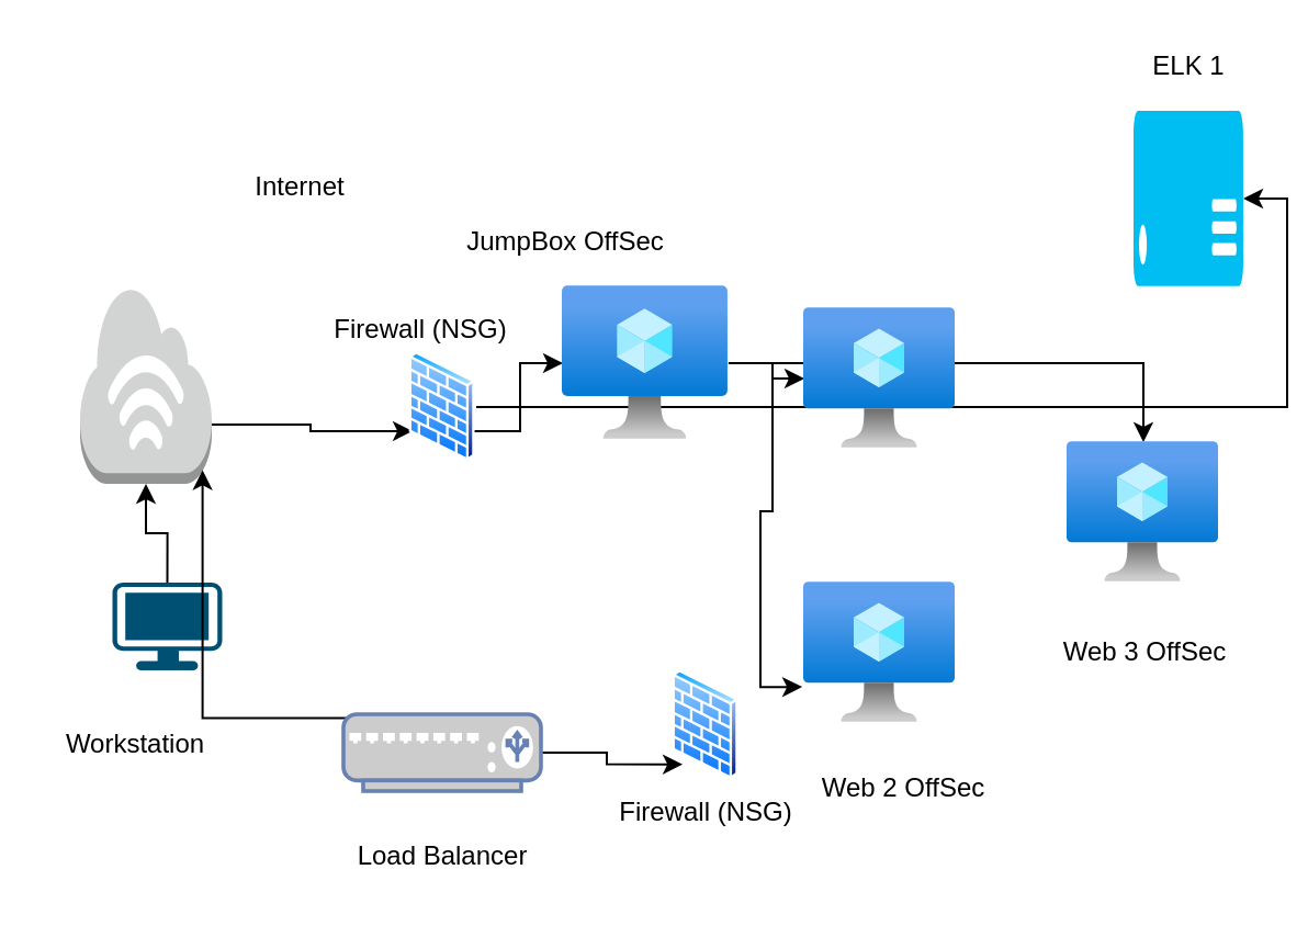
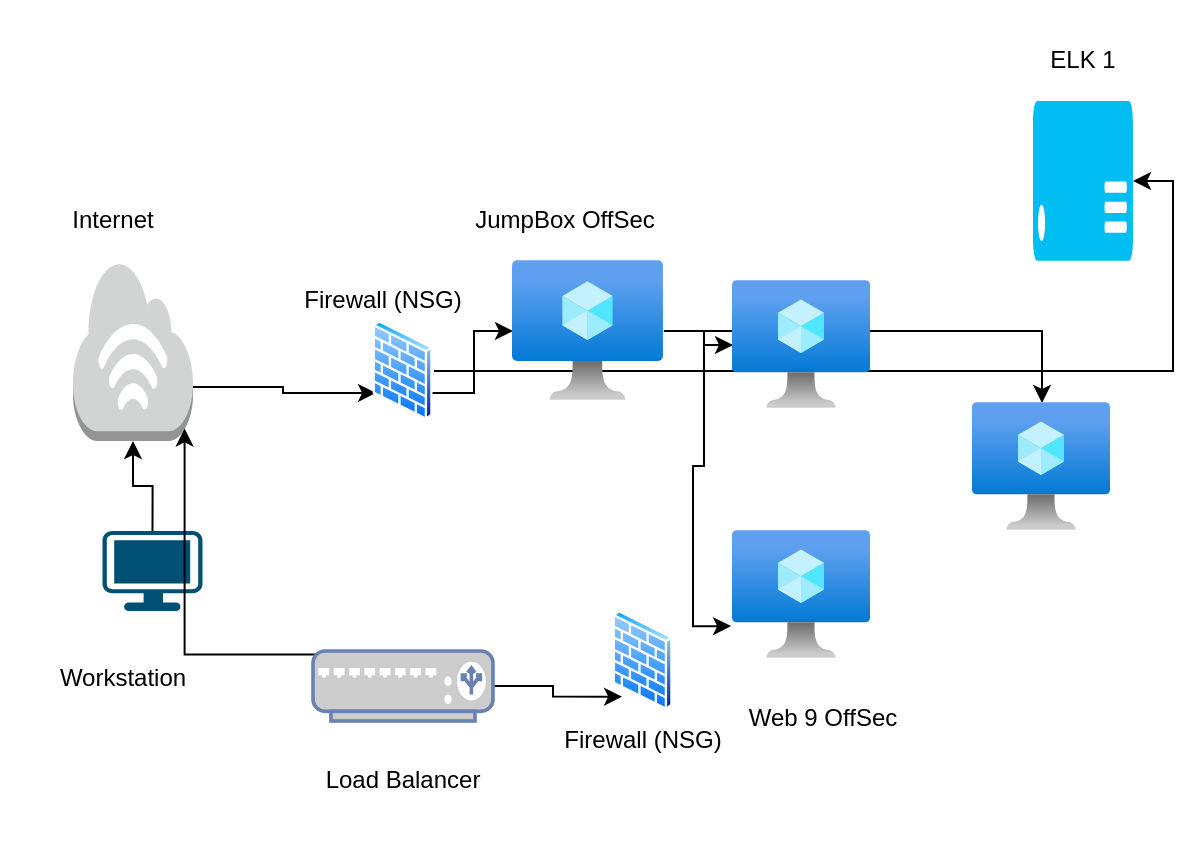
- <mxCell id="21" value="Internet" style="text;html=1;resizable=0;autosize=1;align=center;verticalAlign=middle;points=[];fillColor=none;strokeColor=none;rounded=0;" vertex="1" parent="1"><mxGeometry x="106" y="75" width="60" height="20" as="geometry" /></mxCell>
+ <mxCell id="21" value="Internet" style="text;html=1;resizable=0;autosize=1;align=center;verticalAlign=middle;points=[];fillColor=none;strokeColor=none;rounded=0;" vertex="1" parent="1"><mxGeometry x="26" y="100" width="60" height="20" as="geometry" /></mxCell>
- <mxCell id="26" value="JumpBox OffSec" style="text;html=1;resizable=0;autosize=1;align=center;verticalAlign=middle;points=[];fillColor=none;strokeColor=none;rounded=0;" vertex="1" parent="1"><mxGeometry x="201.5" y="100" width="110" height="20" as="geometry" /></mxCell>
+ <mxCell id="26" value="JumpBox OffSec" style="text;html=1;resizable=0;autosize=1;align=center;verticalAlign=middle;points=[];fillColor=none;strokeColor=none;rounded=0;" vertex="1" parent="1"><mxGeometry x="226.5" y="100" width="110" height="20" as="geometry" /></mxCell>
- <mxCell id="28" value="Web 3 OffSec" style="text;html=1;resizable=0;autosize=1;align=center;verticalAlign=middle;points=[];fillColor=none;strokeColor=none;rounded=0;" vertex="1" parent="1"><mxGeometry x="476" y="287" width="90" height="20" as="geometry" /></mxCell>
- <mxCell id="27" value="Web 2 OffSec" style="text;html=1;resizable=0;autosize=1;align=center;verticalAlign=middle;points=[];fillColor=none;strokeColor=none;rounded=0;" vertex="1" parent="1"><mxGeometry x="366" y="349" width="90" height="20" as="geometry" /></mxCell>
+ <mxCell id="27" value="Web 9 OffSec" style="text;html=1;resizable=0;autosize=1;align=center;verticalAlign=middle;points=[];fillColor=none;strokeColor=none;rounded=0;" vertex="1" parent="1"><mxGeometry x="366" y="349" width="90" height="20" as="geometry" /></mxCell>
